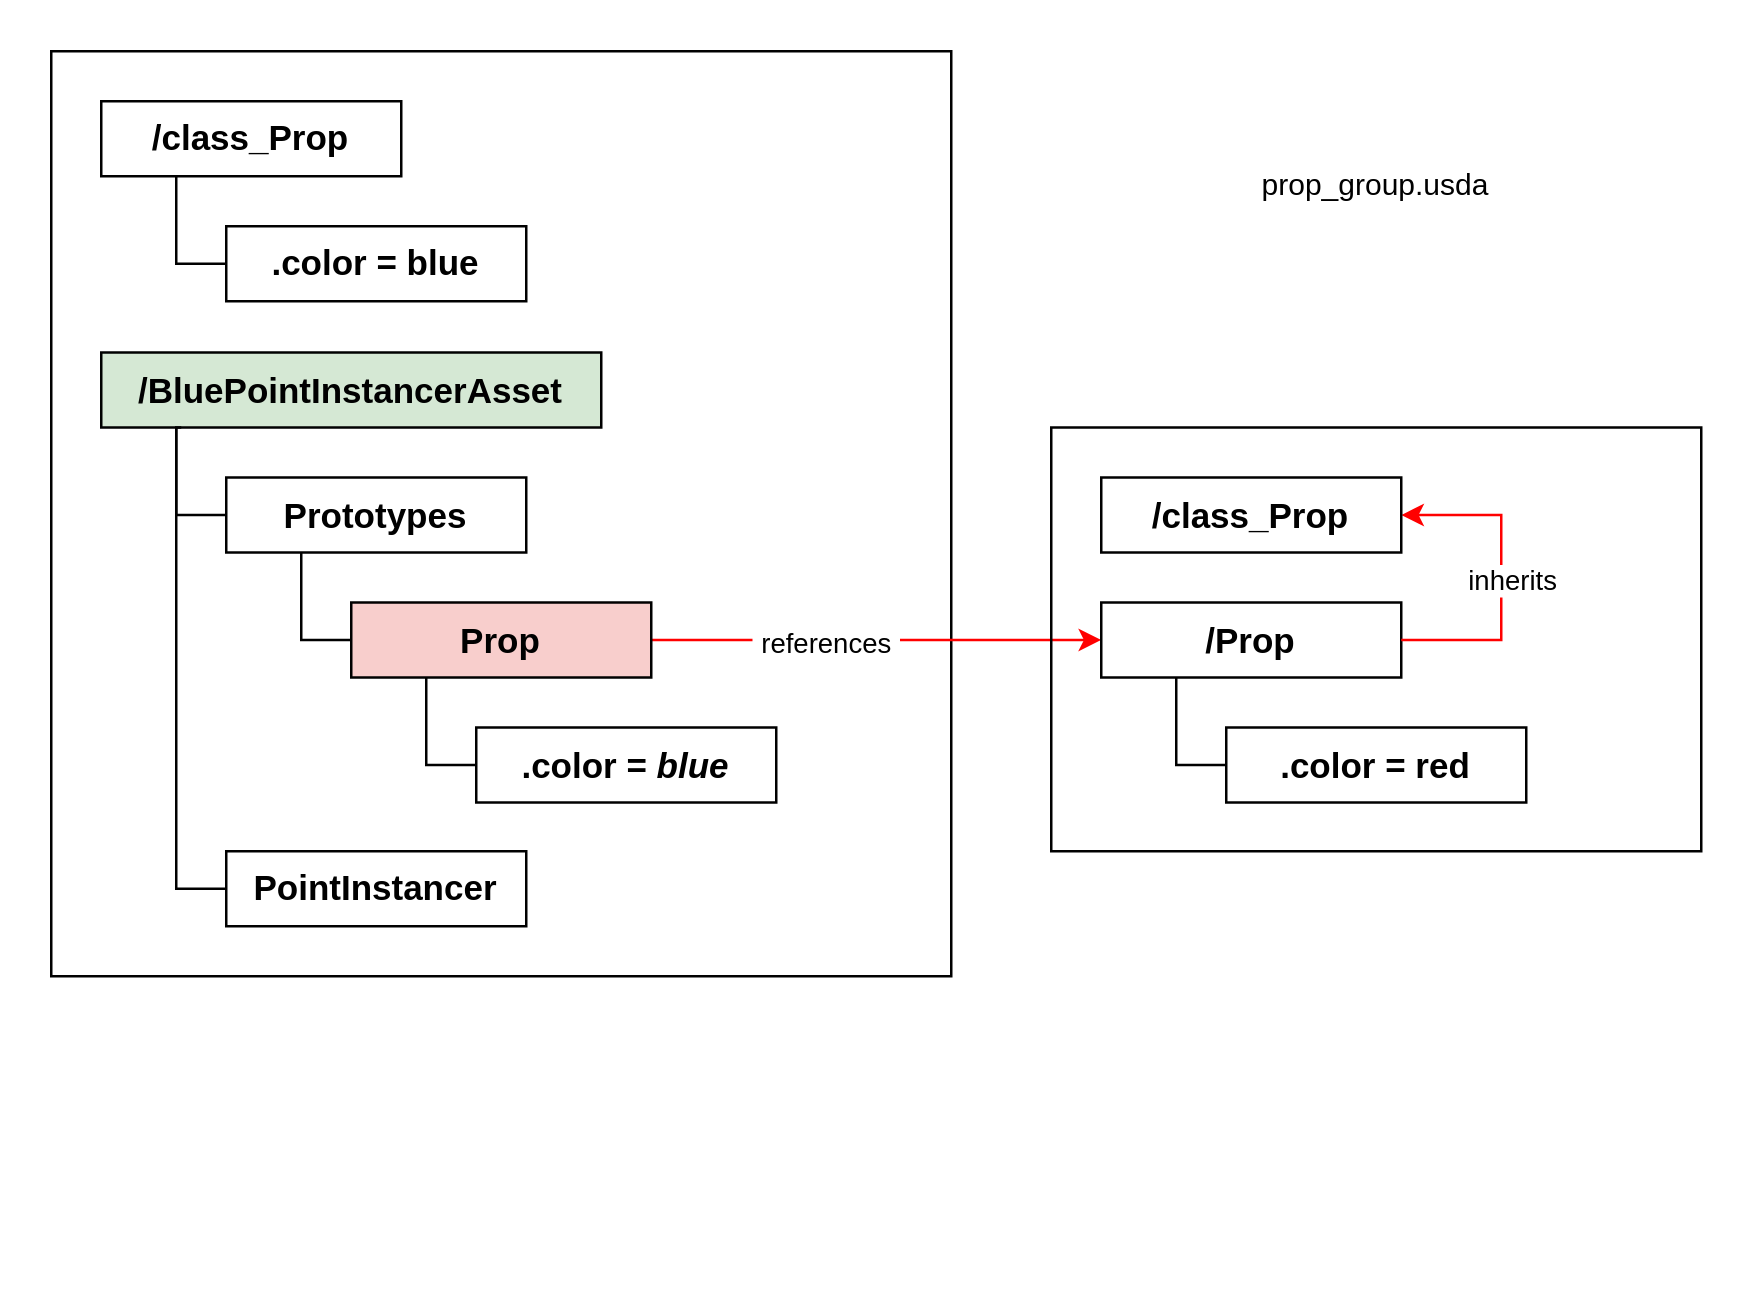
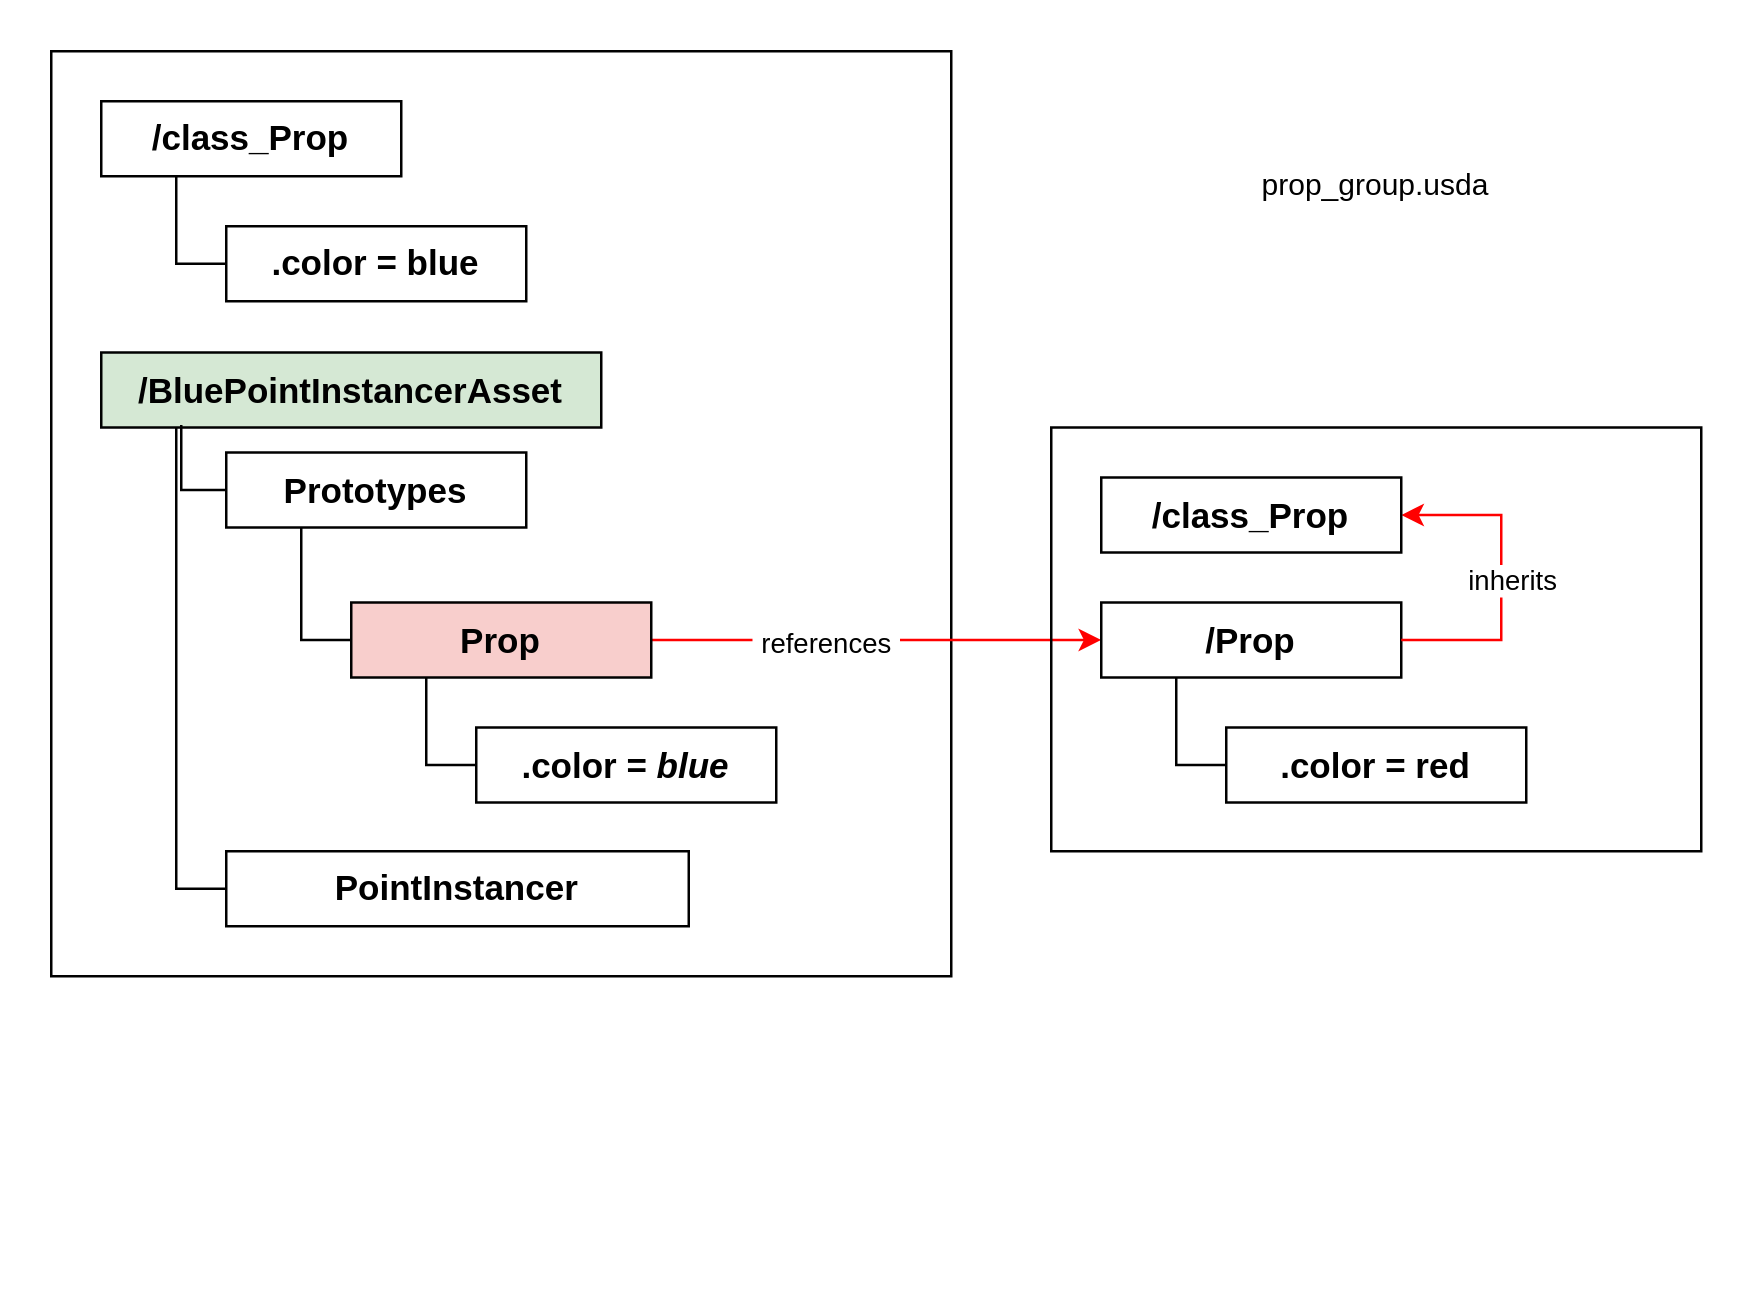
- <mxCell id="7" value="Prototypes" style="rounded=0;whiteSpace=wrap;html=1;fontSize=14;fontStyle=1" parent="1" vertex="1"><mxGeometry x="90" y="190.5" width="120" height="30" as="geometry" /></mxCell>
+ <mxCell id="7" value="Prototypes" style="rounded=0;whiteSpace=wrap;html=1;fontSize=14;fontStyle=1" parent="1" vertex="1"><mxGeometry x="90" y="180.5" width="120" height="30" as="geometry" /></mxCell>
- <mxCell id="16" value="PointInstancer" style="rounded=0;whiteSpace=wrap;html=1;fontSize=14;fontStyle=1" parent="1" vertex="1"><mxGeometry x="90" y="340" width="120" height="30" as="geometry" /></mxCell>
+ <mxCell id="16" value="PointInstancer" style="rounded=0;whiteSpace=wrap;html=1;fontSize=14;fontStyle=1" parent="1" vertex="1"><mxGeometry x="90" y="340" width="185" height="30" as="geometry" /></mxCell>
